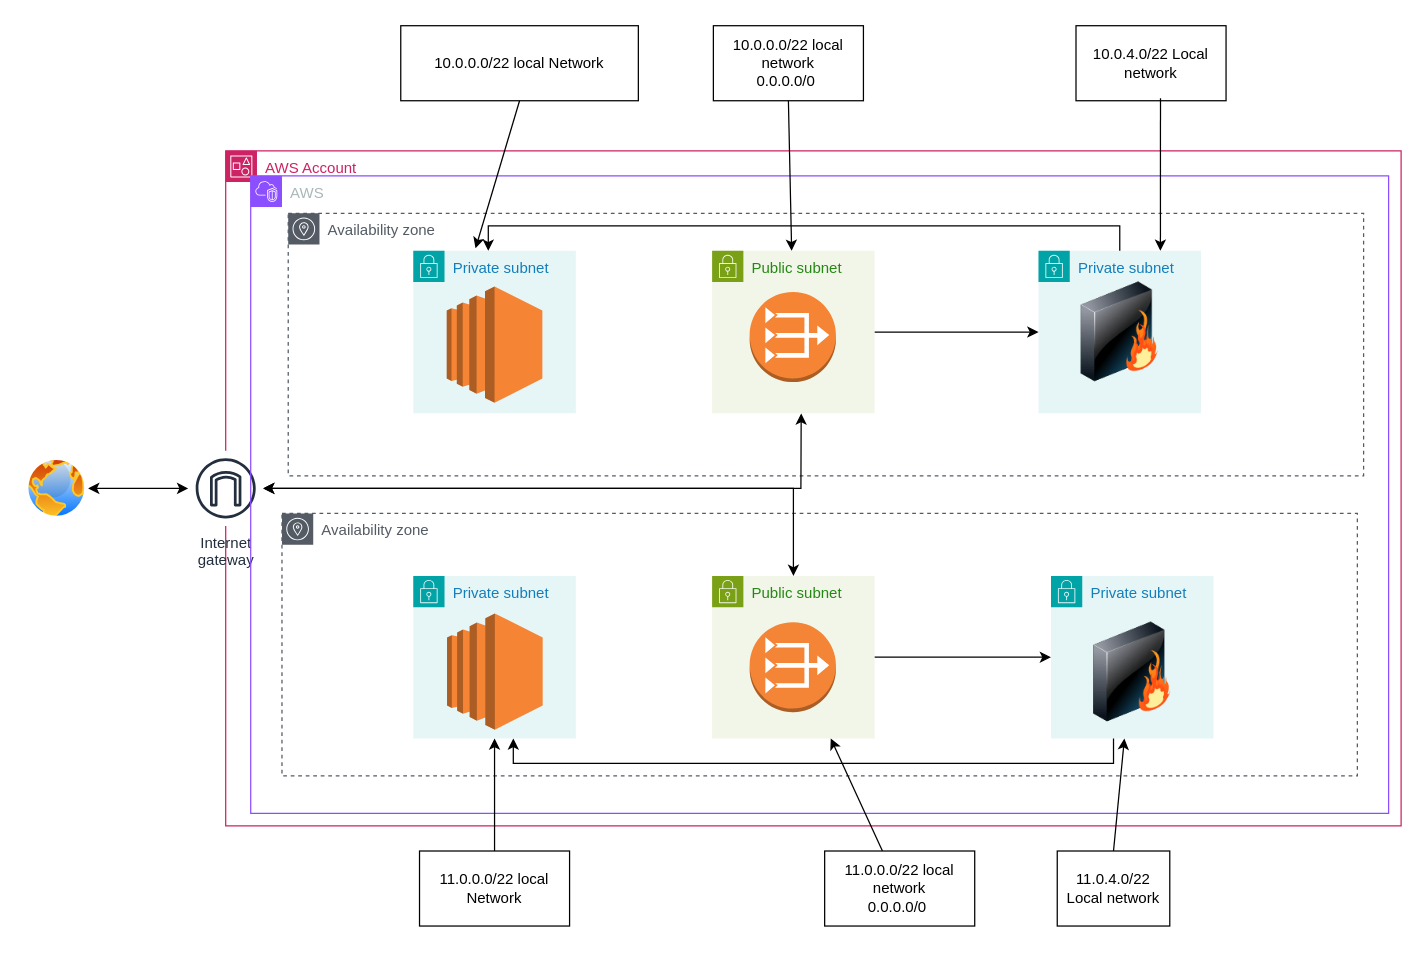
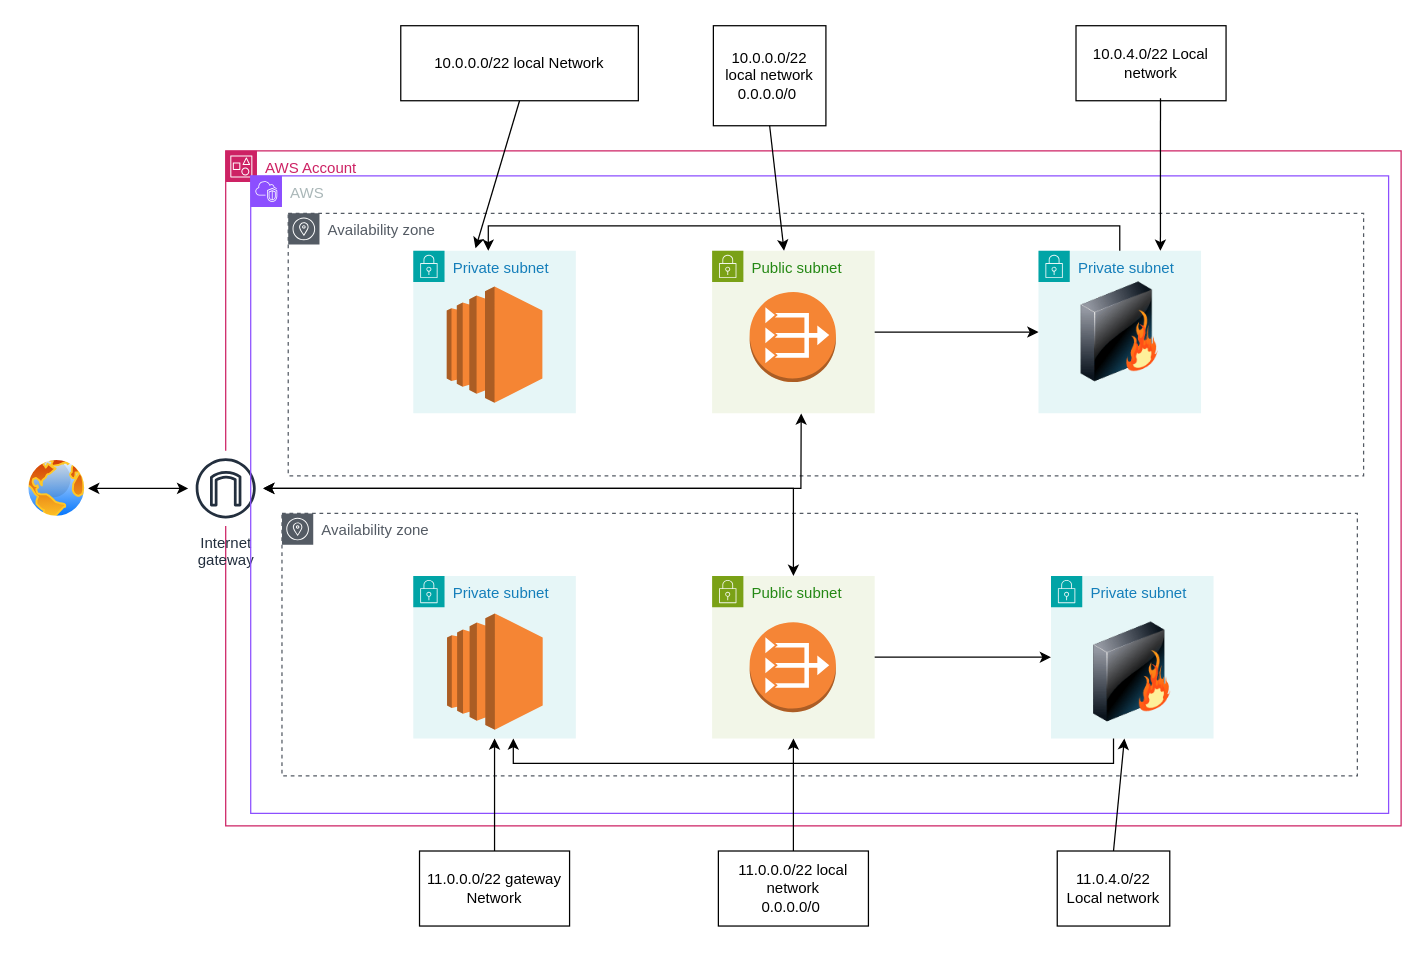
- <mxCell id="28" value="10.0.0.0/22 local network&lt;div&gt;0.0.0.0/0&amp;nbsp;&lt;/div&gt;" style="rounded=0;whiteSpace=wrap;html=1;" vertex="1" parent="1"><mxGeometry x="570" y="20" width="120" height="60" as="geometry" /></mxCell>
+ <mxCell id="28" value="10.0.0.0/22 local network&lt;div&gt;0.0.0.0/0&amp;nbsp;&lt;/div&gt;" style="rounded=0;whiteSpace=wrap;html=1;" vertex="1" parent="1"><mxGeometry x="570" y="20" width="90" height="80" as="geometry" /></mxCell>
- <mxCell id="30" value="11.0.0.0/22 local Network" style="rounded=0;whiteSpace=wrap;html=1;" vertex="1" parent="1"><mxGeometry x="335" y="680" width="120" height="60" as="geometry" /></mxCell>
+ <mxCell id="30" value="11.0.0.0/22 gateway Network" style="rounded=0;whiteSpace=wrap;html=1;" vertex="1" parent="1"><mxGeometry x="335" y="680" width="120" height="60" as="geometry" /></mxCell>
- <mxCell id="31" value="11.0.0.0/22 local network&lt;div&gt;0.0.0.0/0&amp;nbsp;&lt;/div&gt;" style="rounded=0;whiteSpace=wrap;html=1;" vertex="1" parent="1"><mxGeometry x="659" y="680" width="120" height="60" as="geometry" /></mxCell>
+ <mxCell id="31" value="11.0.0.0/22 local network&lt;div&gt;0.0.0.0/0&amp;nbsp;&lt;/div&gt;" style="rounded=0;whiteSpace=wrap;html=1;" vertex="1" parent="1"><mxGeometry x="574" y="680" width="120" height="60" as="geometry" /></mxCell>
